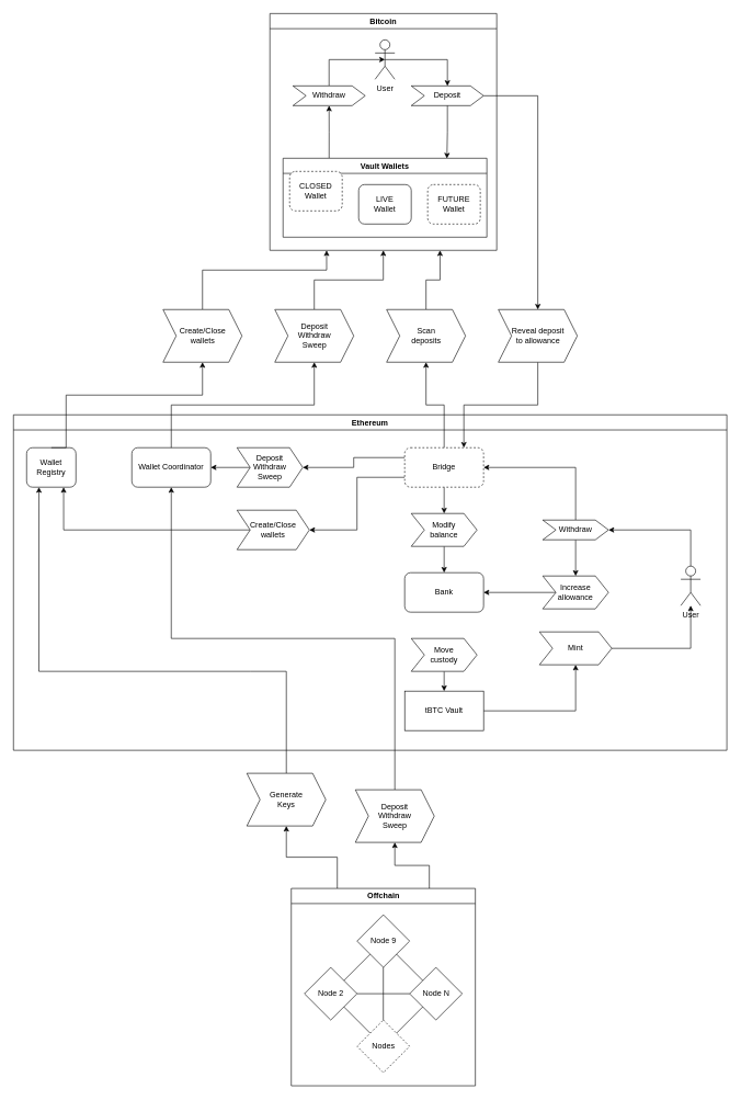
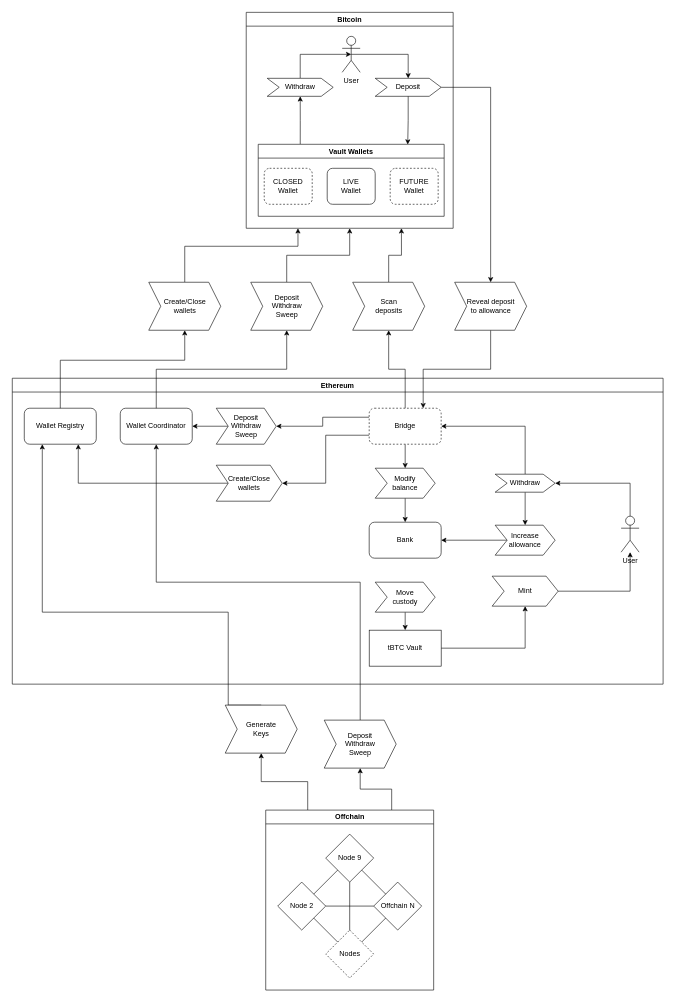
- <mxCell id="6" value="CLOSED&lt;div&gt;Wallet&lt;/div&gt;" style="rounded=1;whiteSpace=wrap;html=1;dashed=1;" vertex="1" parent="4"><mxGeometry x="10" y="20" width="80" height="60" as="geometry" /></mxCell>
+ <mxCell id="6" value="CLOSED&lt;div&gt;Wallet&lt;/div&gt;" style="rounded=1;whiteSpace=wrap;html=1;dashed=1;" vertex="1" parent="4"><mxGeometry x="10" y="40" width="80" height="60" as="geometry" /></mxCell>
- <mxCell id="15" value="Wallet Registry" style="rounded=1;whiteSpace=wrap;html=1;" vertex="1" parent="14"><mxGeometry x="20" y="50" width="75" height="60" as="geometry" /></mxCell>
+ <mxCell id="15" value="Wallet Registry" style="rounded=1;whiteSpace=wrap;html=1;" vertex="1" parent="14"><mxGeometry x="20" y="50" width="120" height="60" as="geometry" /></mxCell>
- <mxCell id="46" value="Node N" style="rhombus;whiteSpace=wrap;html=1;" vertex="1" parent="43"><mxGeometry x="180" y="120" width="80" height="80" as="geometry" /></mxCell>
+ <mxCell id="46" value="Offchain N" style="rhombus;whiteSpace=wrap;html=1;" vertex="1" parent="43"><mxGeometry x="180" y="120" width="80" height="80" as="geometry" /></mxCell>
